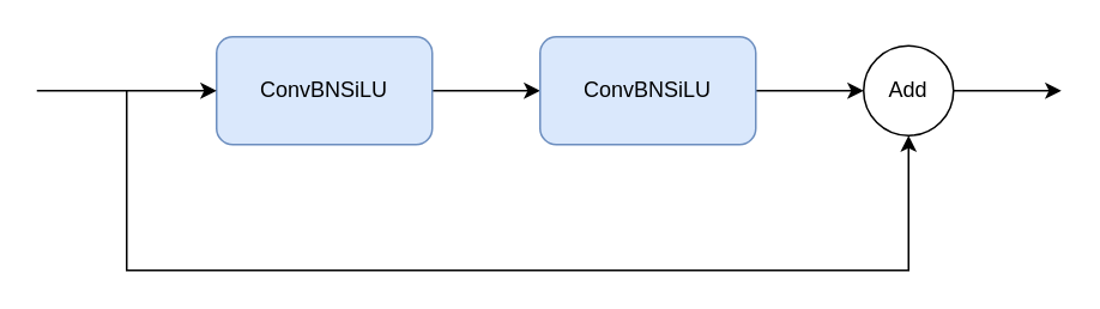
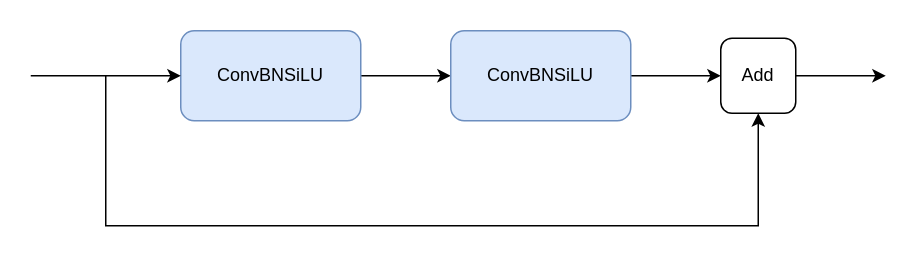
- <mxCell id="7" value="Add" style="ellipse;whiteSpace=wrap;html=1;aspect=fixed;" vertex="1" parent="1"><mxGeometry x="480" y="25" width="50" height="50" as="geometry" /></mxCell>
+ <mxCell id="7" value="Add" style="whiteSpace=wrap;html=1;aspect=fixed;rounded=1;" vertex="1" parent="1"><mxGeometry x="480" y="25" width="50" height="50" as="geometry" /></mxCell>
